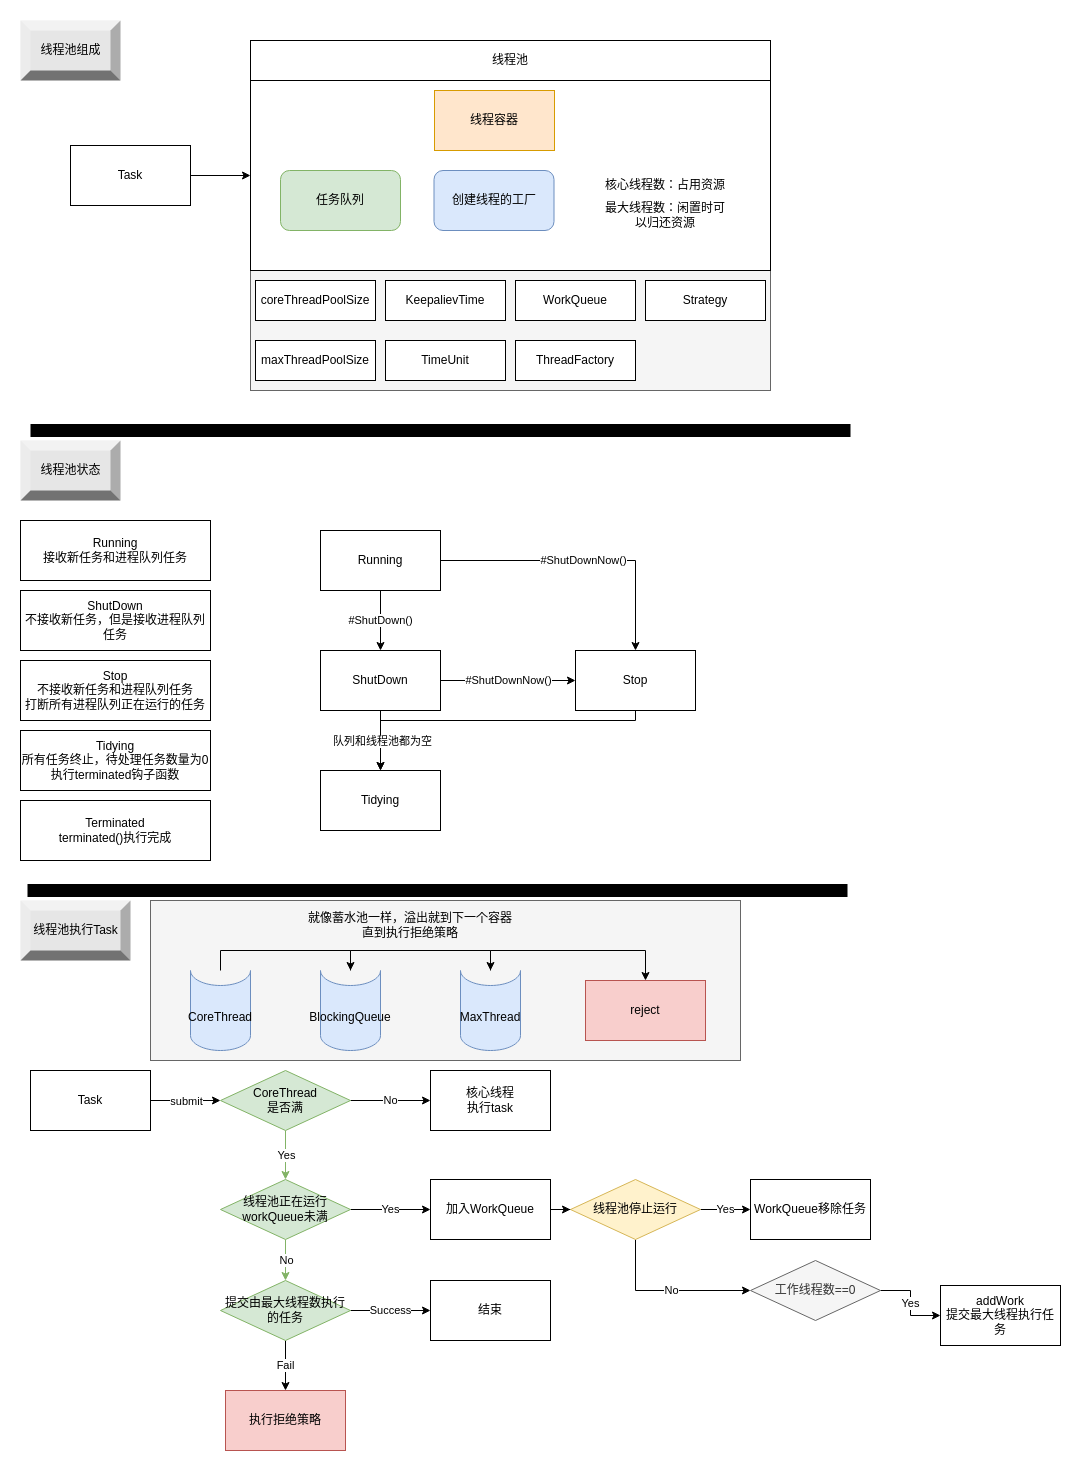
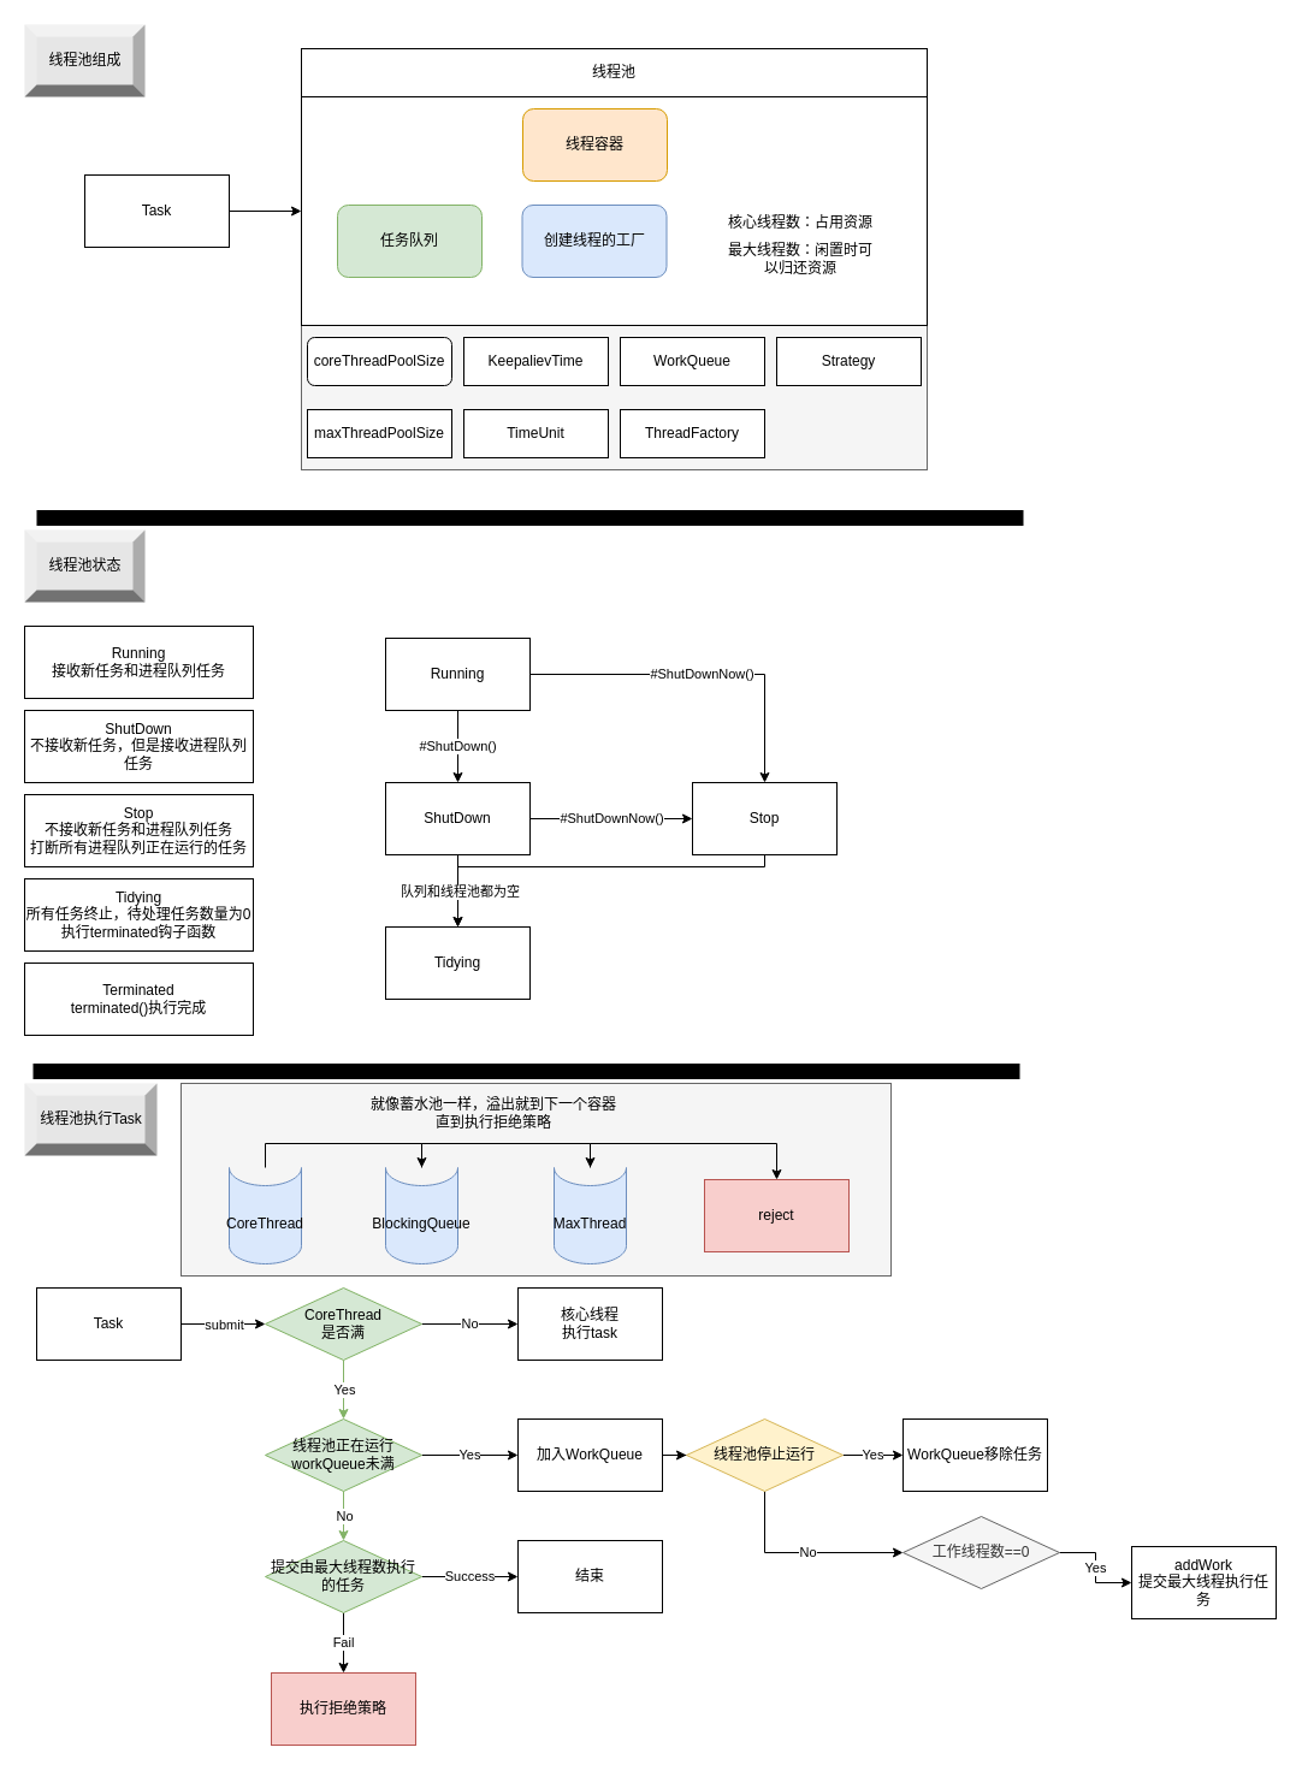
- <mxCell id="7" value="线程容器" style="whiteSpace=wrap;html=1;fillColor=#ffe6cc;strokeColor=#d79b00;rounded=0;" parent="1" vertex="1"><mxGeometry x="434" y="90" width="120" height="60" as="geometry" /></mxCell>
+ <mxCell id="7" value="线程容器" style="rounded=1;whiteSpace=wrap;html=1;fillColor=#ffe6cc;strokeColor=#d79b00;" parent="1" vertex="1"><mxGeometry x="434" y="90" width="120" height="60" as="geometry" /></mxCell>
- <mxCell id="13" value="coreThreadPoolSize" style="rounded=0;whiteSpace=wrap;html=1;" parent="1" vertex="1"><mxGeometry x="255" y="280" width="120" height="40" as="geometry" /></mxCell>
+ <mxCell id="13" value="coreThreadPoolSize" style="whiteSpace=wrap;html=1;rounded=1;" parent="1" vertex="1"><mxGeometry x="255" y="280" width="120" height="40" as="geometry" /></mxCell>
